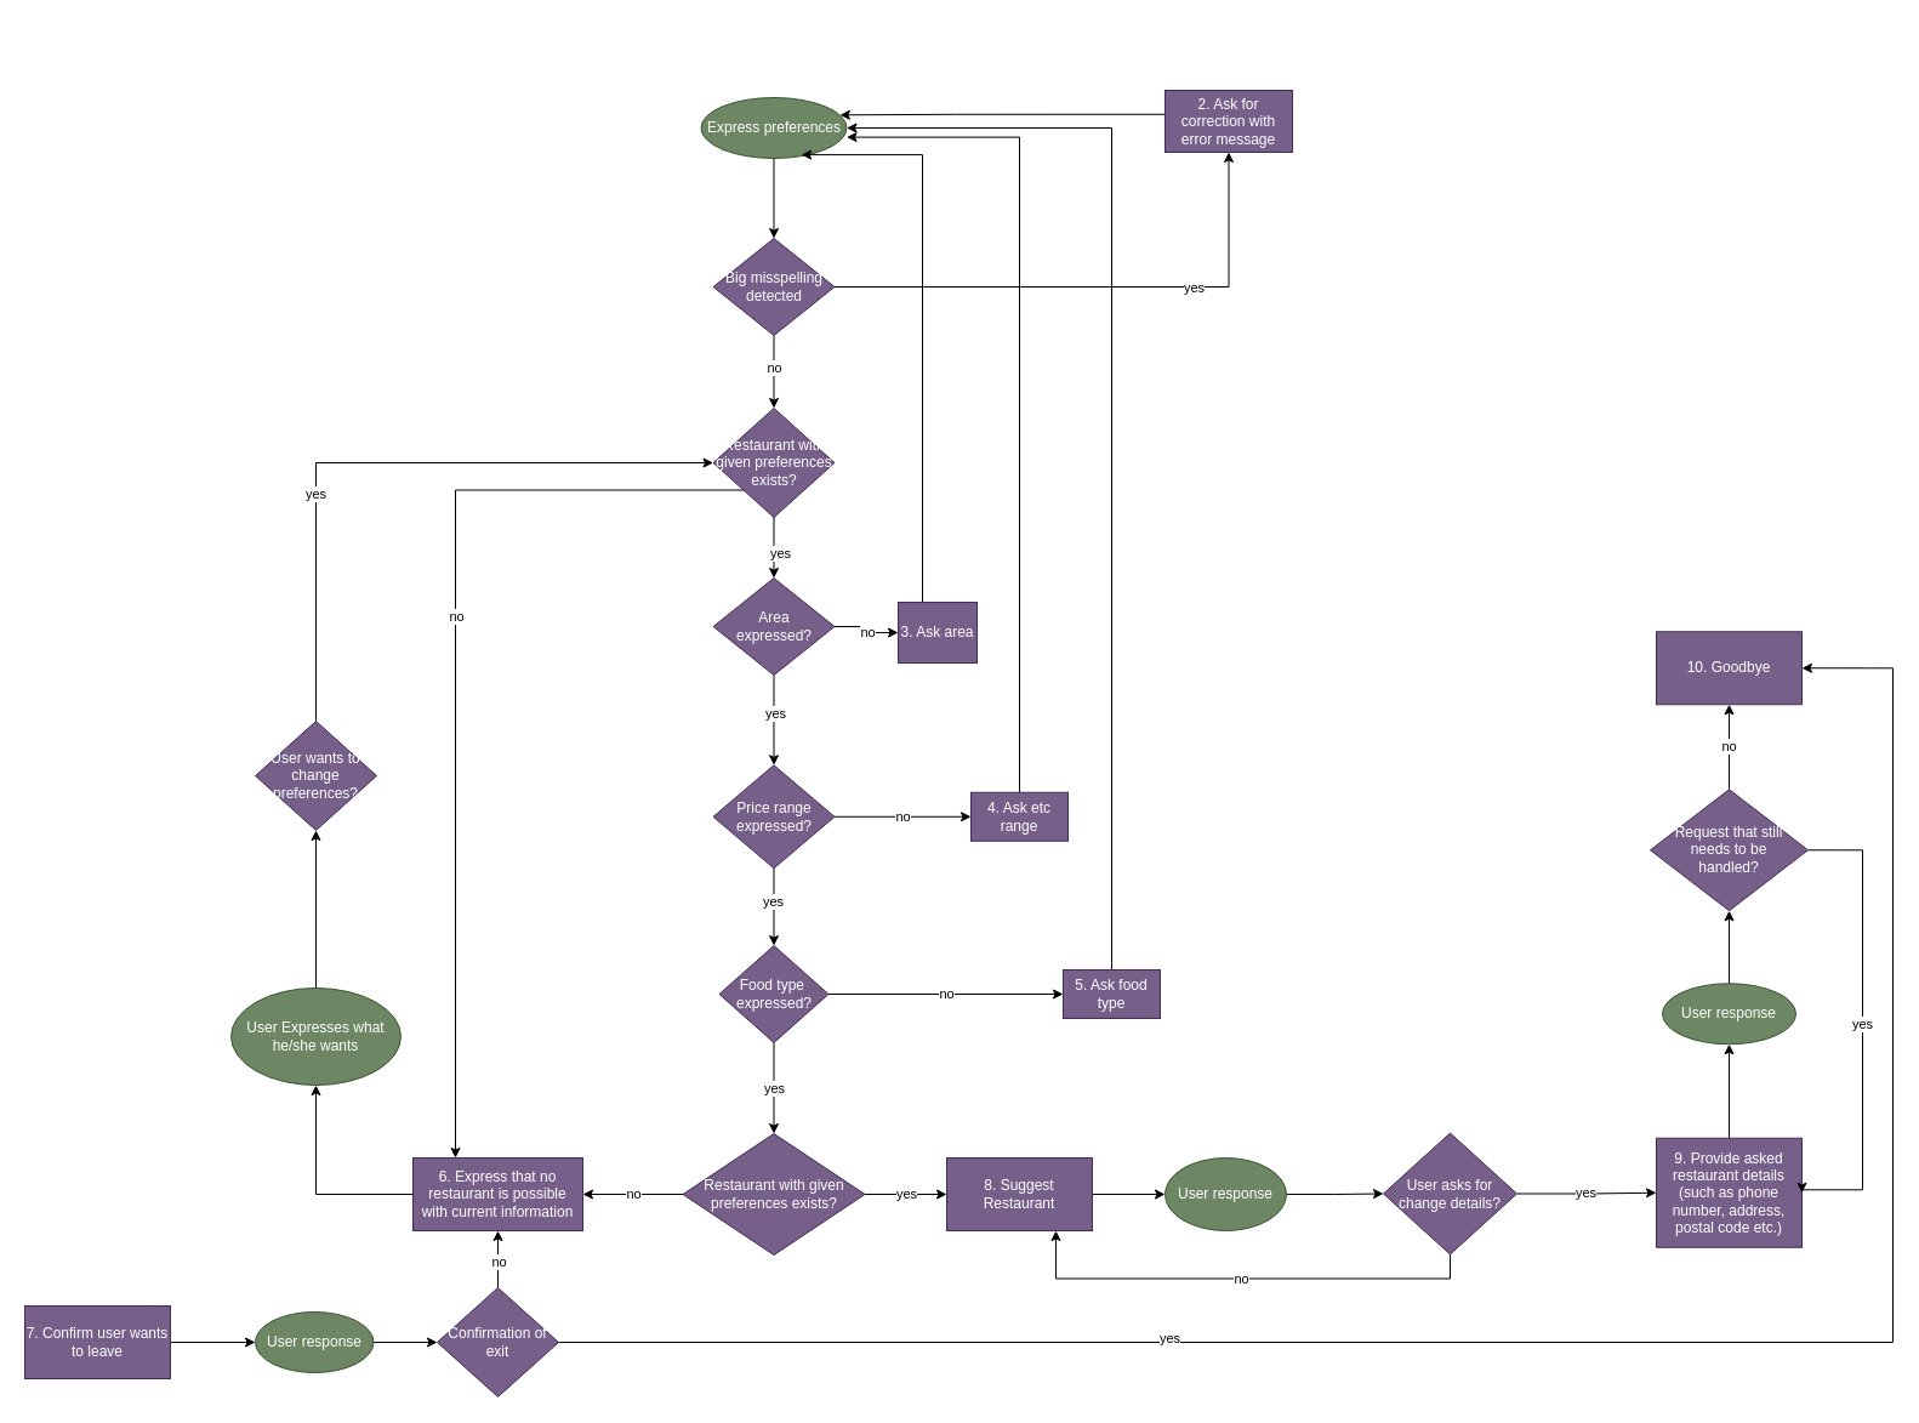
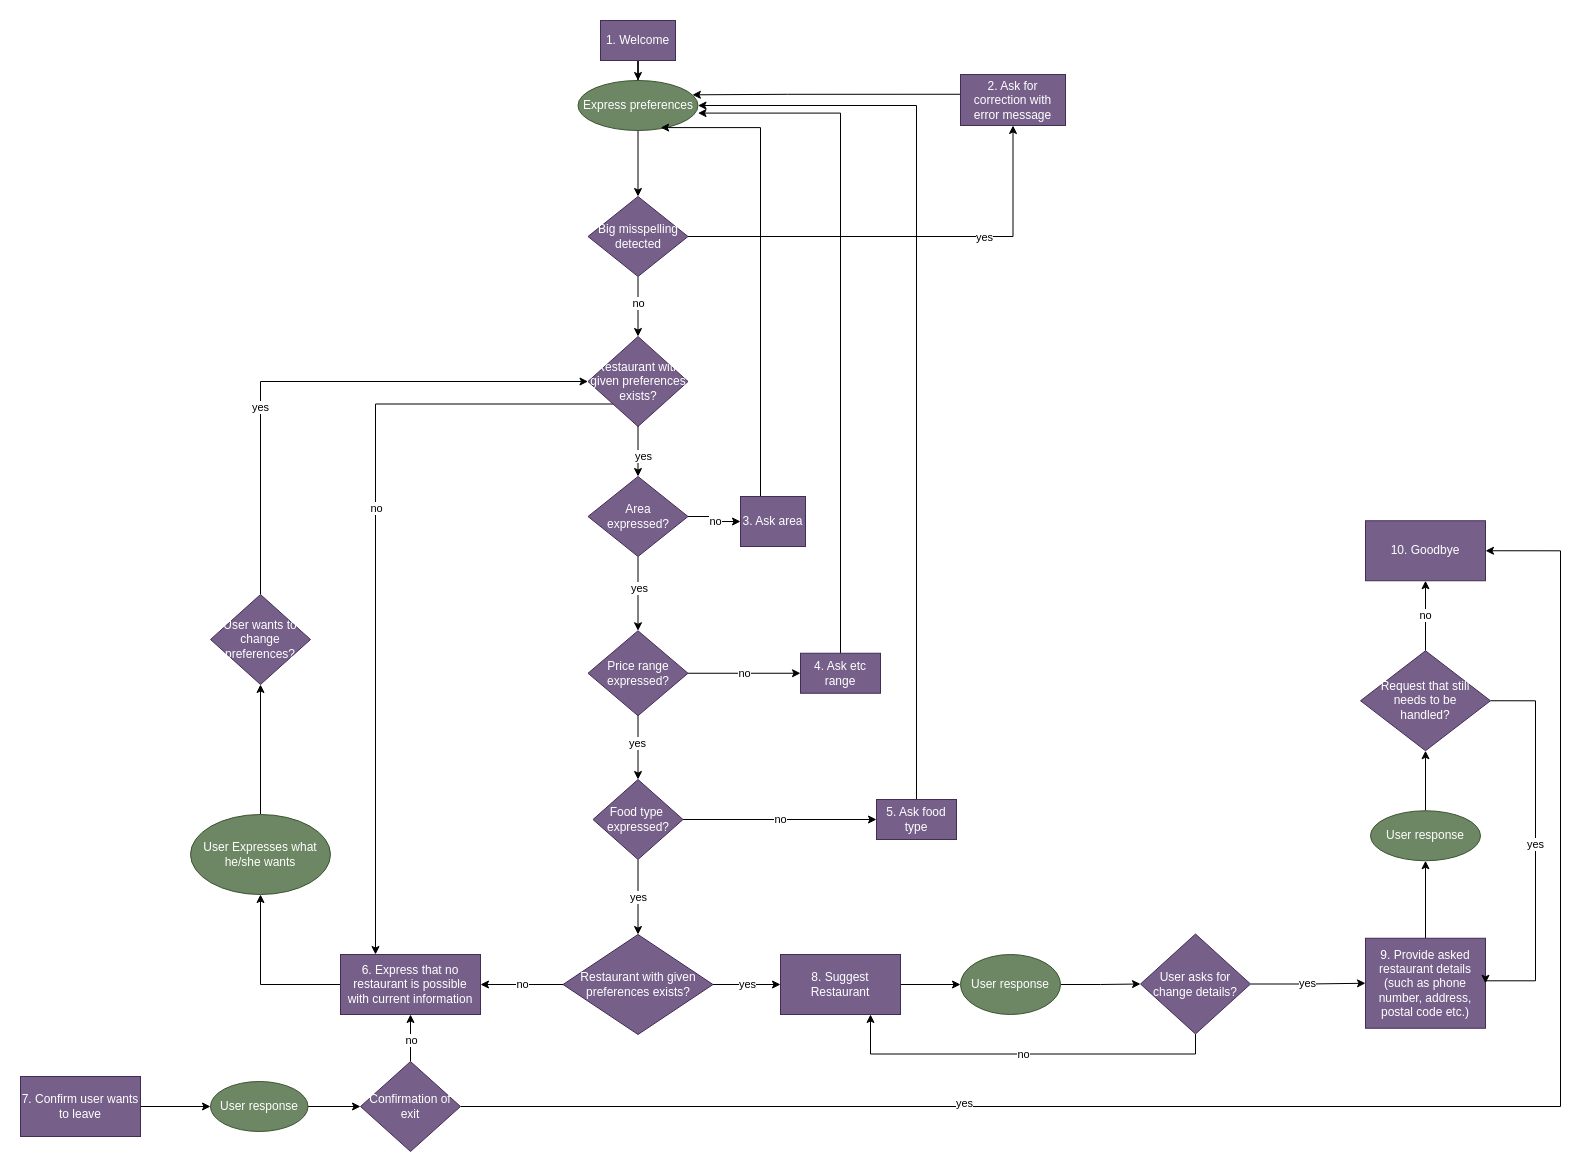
+ <mxCell id="3" value="1. Welcome" style="rounded=0;whiteSpace=wrap;html=1;fillColor=#76608a;strokeColor=#432D57;fontColor=#ffffff;" parent="1" vertex="1"><mxGeometry x="600" y="20" width="75" height="40" as="geometry" /></mxCell>
+ <mxCell id="2" style="edgeStyle=orthogonalEdgeStyle;rounded=0;orthogonalLoop=1;jettySize=auto;html=1;" parent="1" source="3" target="7" edge="1"><mxGeometry relative="1" as="geometry" /></mxCell>
